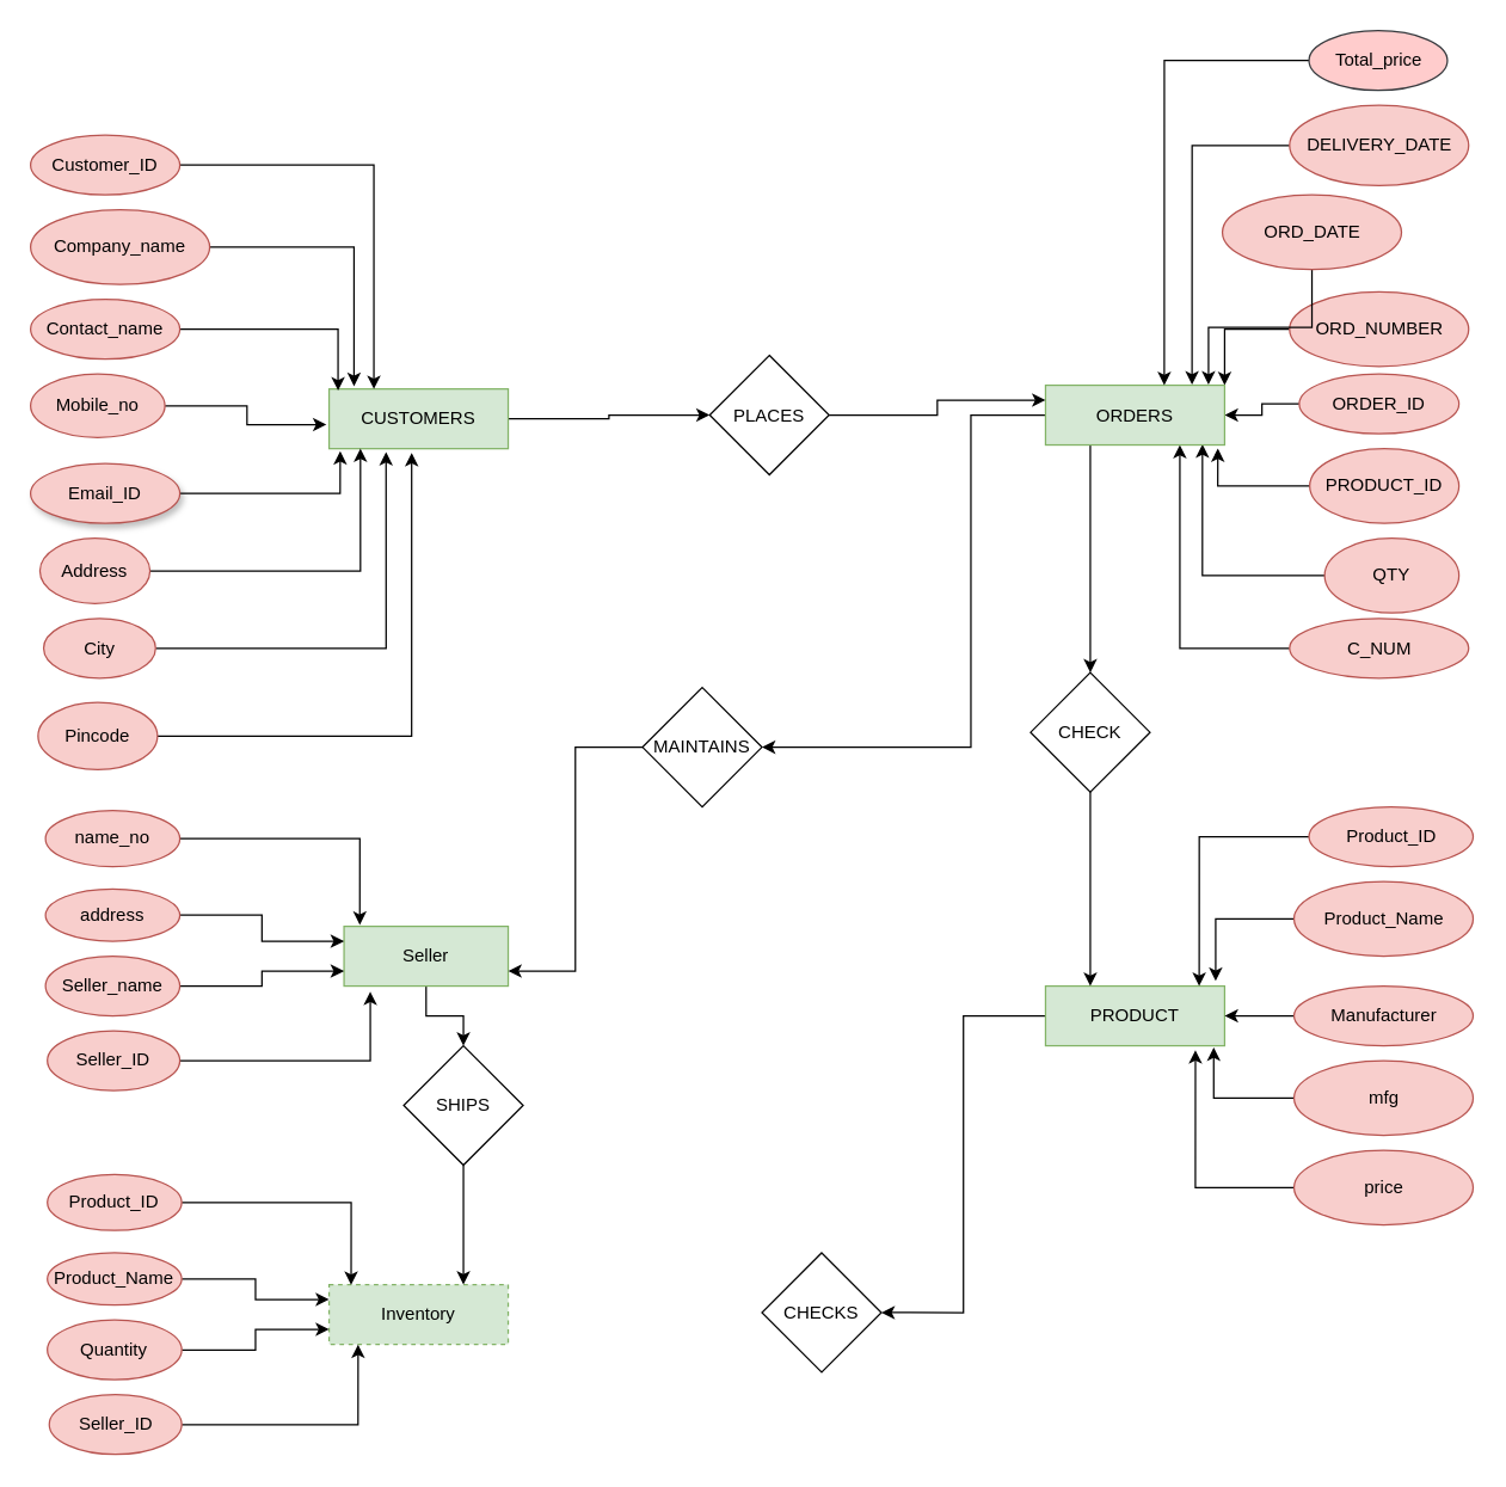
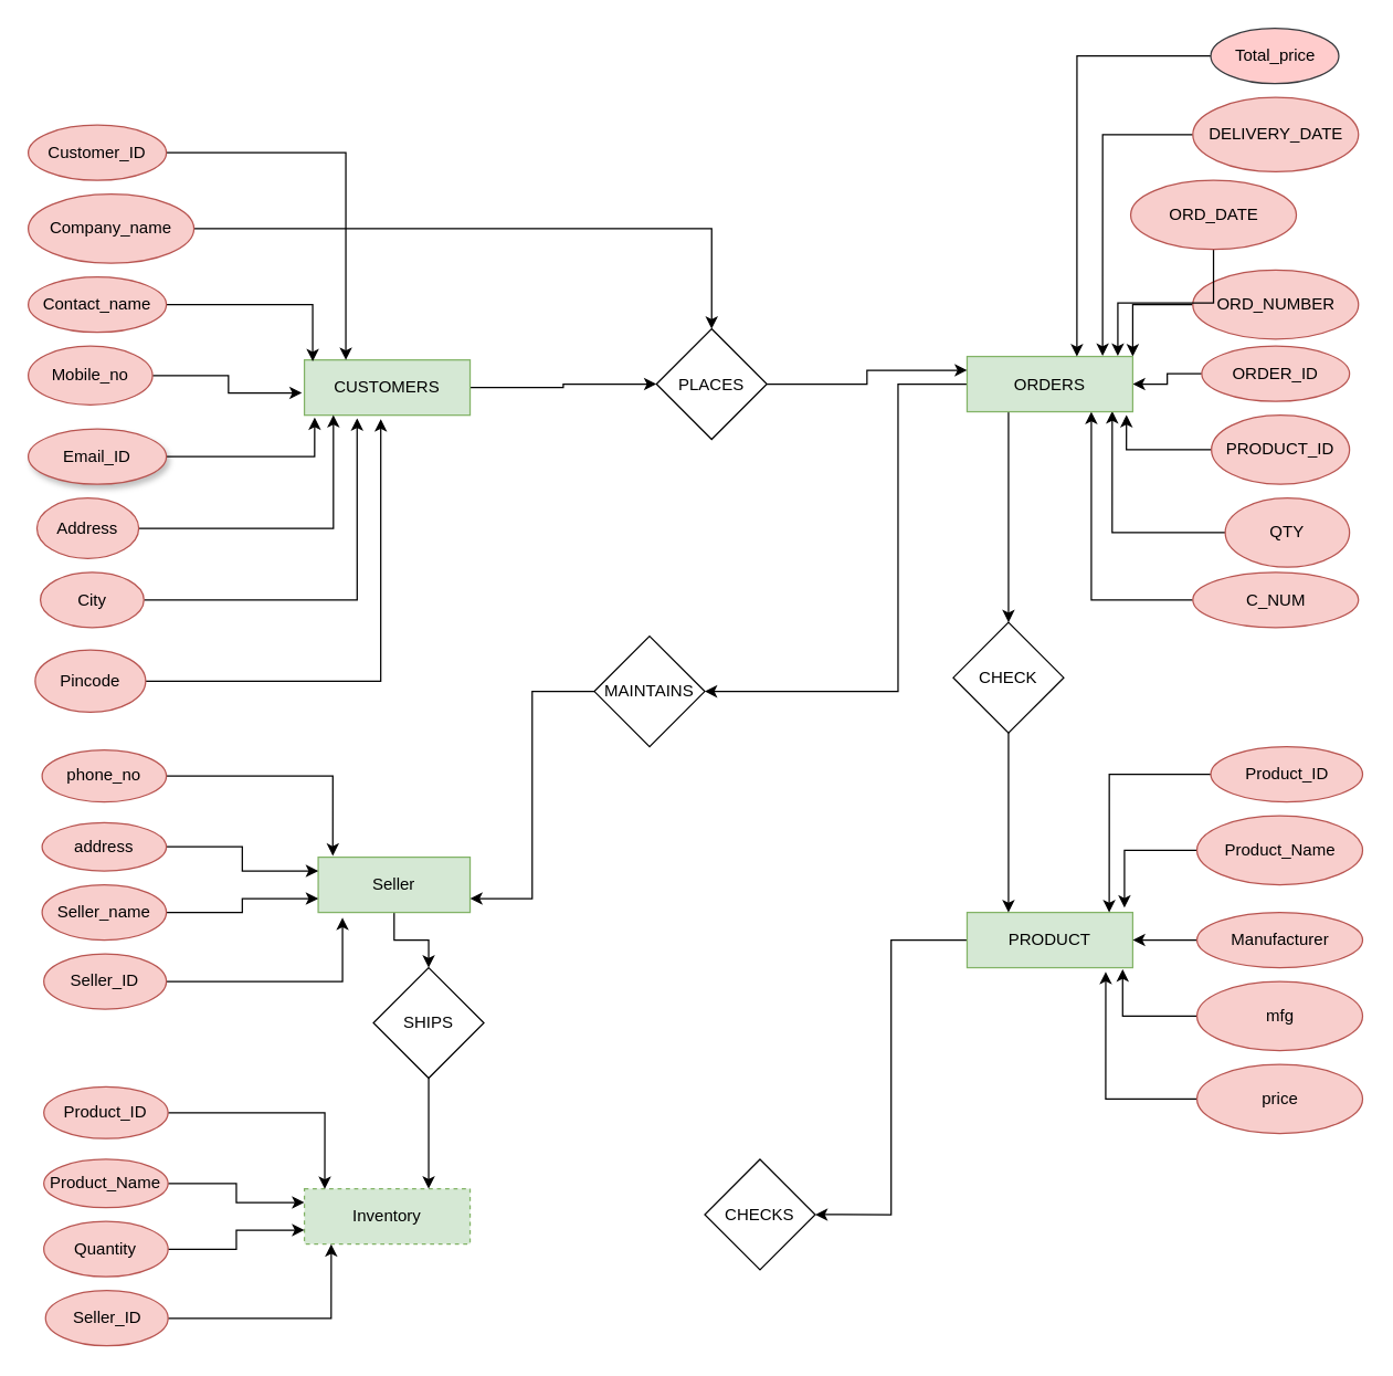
- <mxCell id="8" style="edgeStyle=orthogonalEdgeStyle;rounded=0;orthogonalLoop=1;jettySize=auto;html=1;entryX=0.139;entryY=-0.046;entryDx=0;entryDy=0;entryPerimeter=0;fontSize=8;" parent="1" source="9" target="3" edge="1"><mxGeometry relative="1" as="geometry" /></mxCell>
+ <mxCell id="8" style="edgeStyle=orthogonalEdgeStyle;rounded=0;orthogonalLoop=1;jettySize=auto;html=1;fontSize=8;" parent="1" source="9" target="50" edge="1"><mxGeometry relative="1" as="geometry" /></mxCell>
- <mxCell id="54" value="name_no" style="ellipse;whiteSpace=wrap;html=1;fontSize=12;fillColor=#f8cecc;strokeColor=#b85450;" parent="1" vertex="1"><mxGeometry x="30" y="542.5" width="90" height="37.5" as="geometry" /></mxCell>
+ <mxCell id="54" value="phone_no" style="ellipse;whiteSpace=wrap;html=1;fontSize=12;fillColor=#f8cecc;strokeColor=#b85450;" parent="1" vertex="1"><mxGeometry x="30" y="542.5" width="90" height="37.5" as="geometry" /></mxCell>
